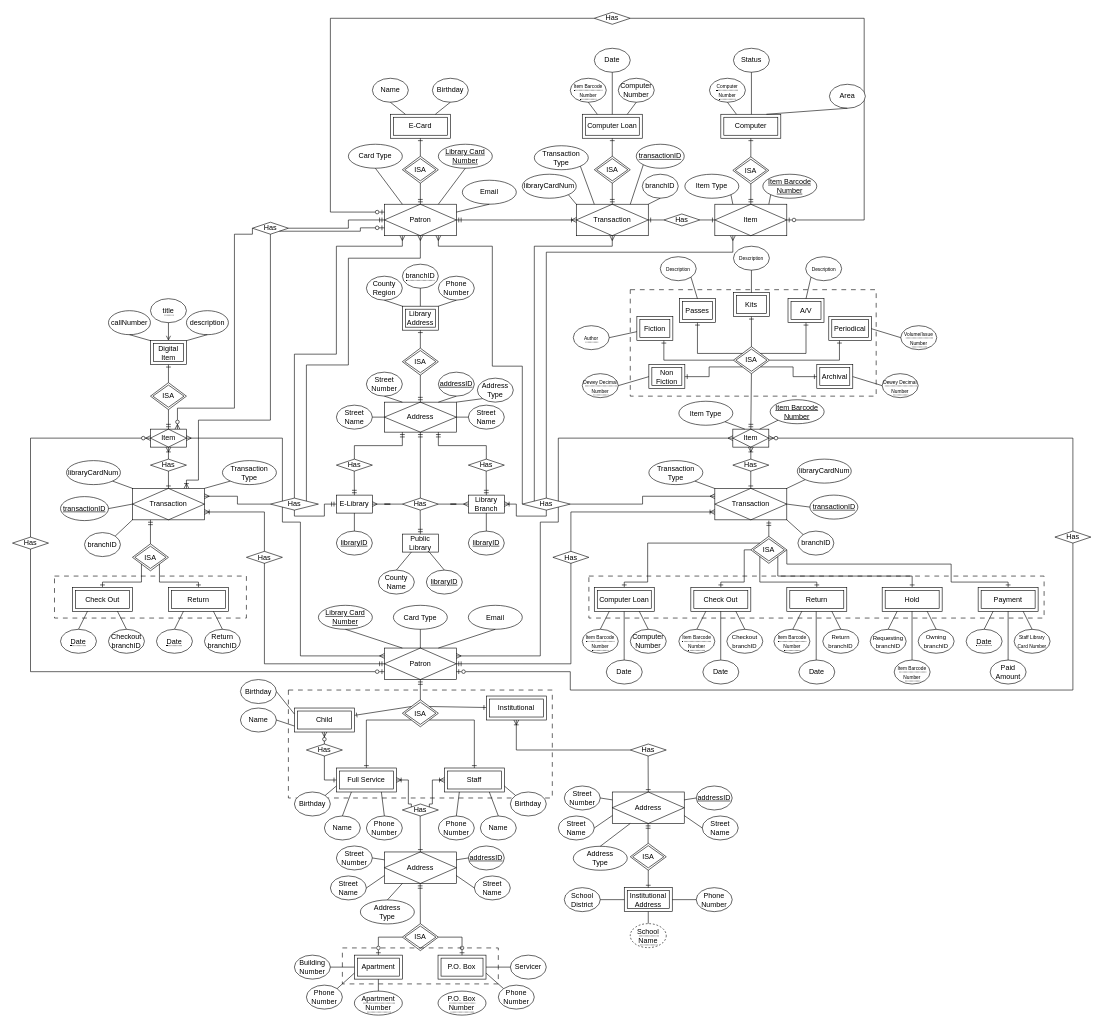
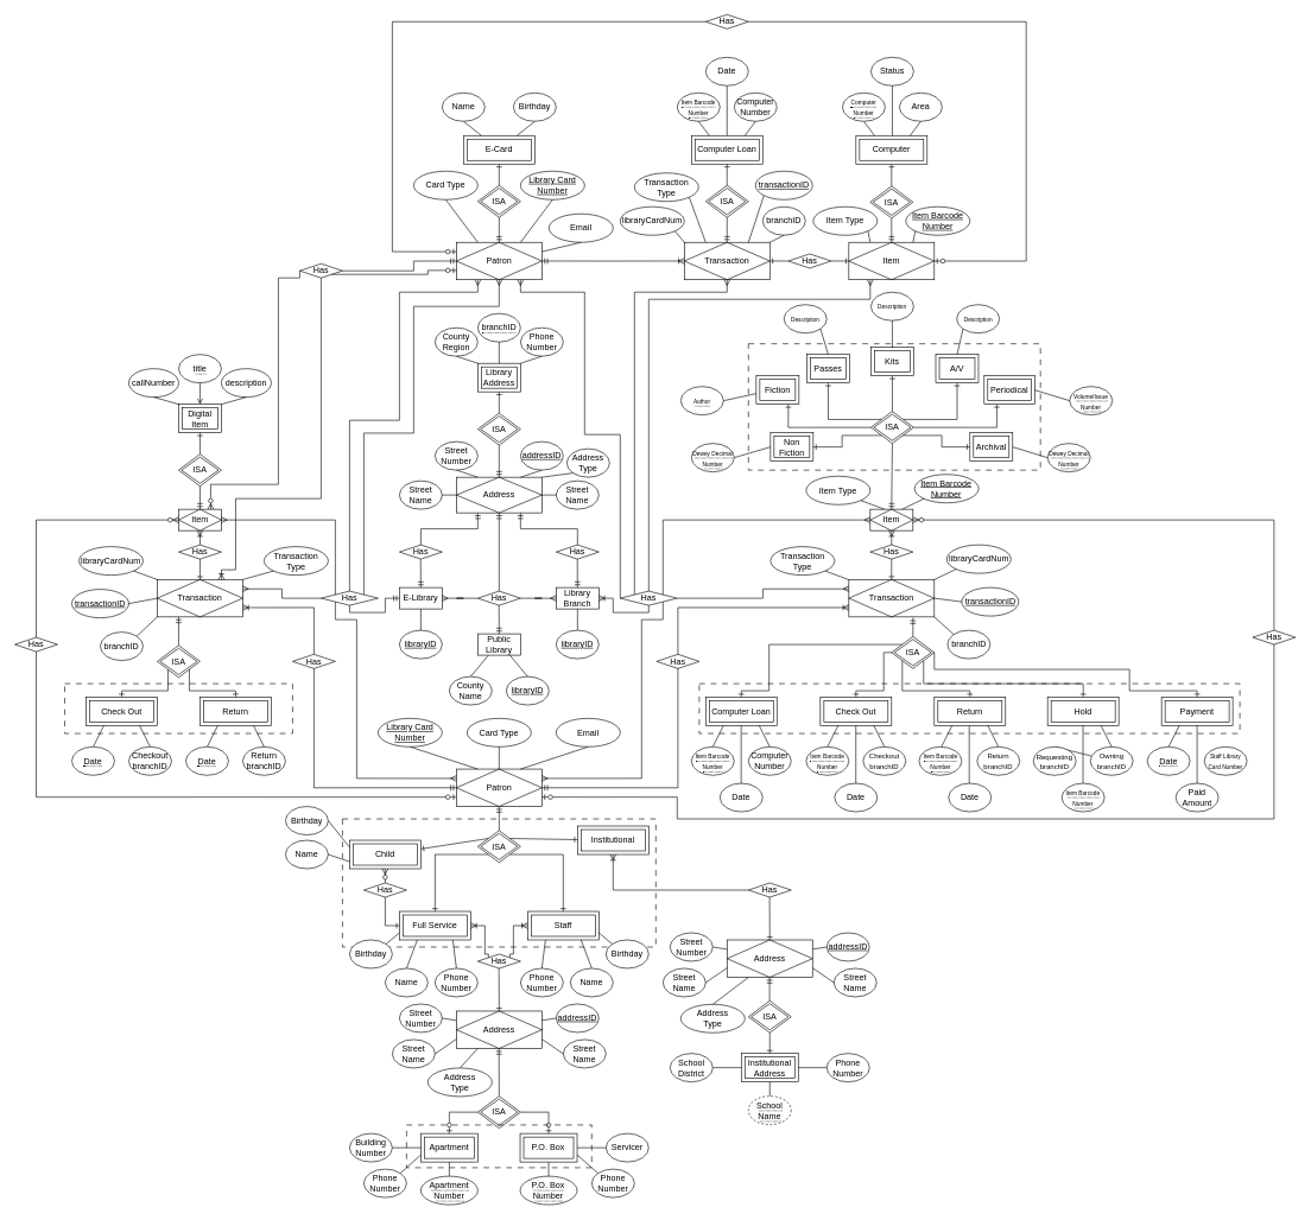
- <mxCell id="347" value="Area" style="ellipse;whiteSpace=wrap;html=1;" vertex="1" parent="1"><mxGeometry x="1382" y="140" width="60" height="40" as="geometry" /></mxCell>
+ <mxCell id="347" value="Area" style="ellipse;whiteSpace=wrap;html=1;" vertex="1" parent="1"><mxGeometry x="1262" y="130" width="60" height="40" as="geometry" /></mxCell>
- <mxCell id="233" value="" style="endArrow=none;html=1;rounded=0;exitX=0.5;exitY=0;exitDx=0;exitDy=0;entryX=0.25;entryY=1;entryDx=0;entryDy=0;" edge="1" parent="1" source="239" target="230"><mxGeometry relative="1" as="geometry"><mxPoint x="1480" y="1048.75" as="sourcePoint" /><mxPoint x="1505" y="1018.75" as="targetPoint" /></mxGeometry></mxCell>
+ <mxCell id="233" value="" style="endArrow=none;html=1;rounded=0;exitX=0.5;exitY=0;exitDx=0;exitDy=0;" edge="1" parent="1" source="239" target="234"><mxGeometry relative="1" as="geometry"><mxPoint x="1480" y="1048.75" as="sourcePoint" /><mxPoint x="1505" y="1018.75" as="targetPoint" /></mxGeometry></mxCell>
- <mxCell id="238" value="" style="endArrow=none;html=1;rounded=0;exitX=0.5;exitY=0;exitDx=0;exitDy=0;entryX=0.75;entryY=1;entryDx=0;entryDy=0;" edge="1" parent="1" source="237" target="232"><mxGeometry relative="1" as="geometry"><mxPoint x="1730" y="1028.75" as="sourcePoint" /><mxPoint x="1695" y="1018.75" as="targetPoint" /></mxGeometry></mxCell>
+ <mxCell id="174" value="" style="endArrow=none;html=1;rounded=0;exitX=0.5;exitY=0;exitDx=0;exitDy=0;entryX=0.5;entryY=1;entryDx=0;entryDy=0;" parent="1" source="173" target="171" edge="1"><mxGeometry relative="1" as="geometry"><mxPoint x="789.47" y="1792" as="sourcePoint" /><mxPoint x="869.47" y="1722" as="targetPoint" /></mxGeometry></mxCell>
